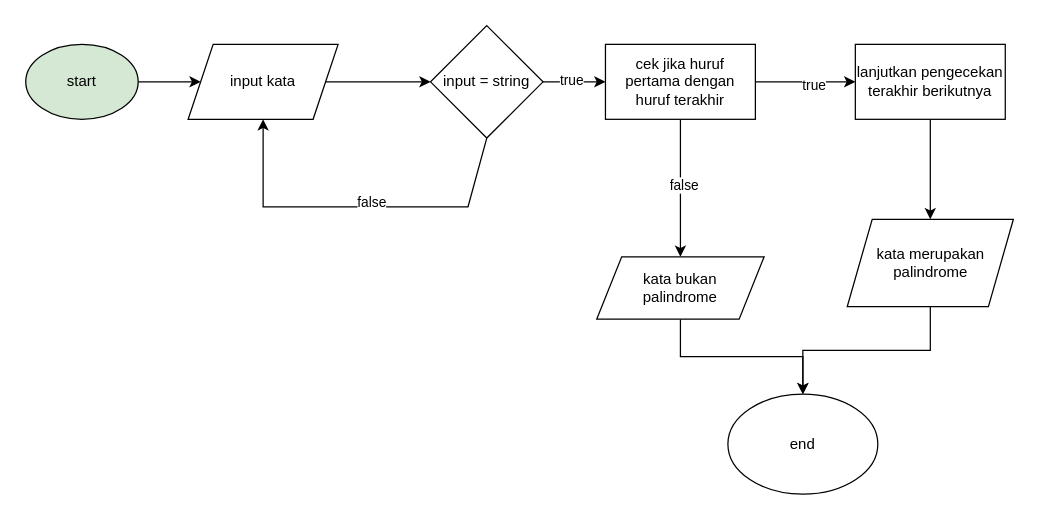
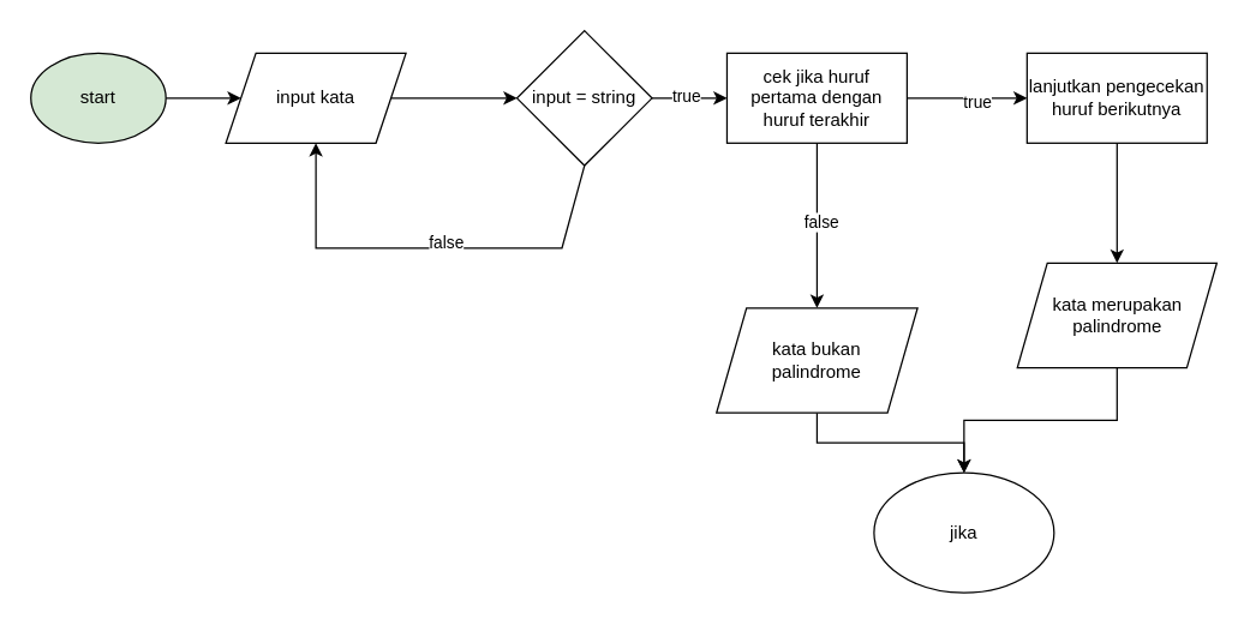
- <mxCell id="19" value="lanjutkan pengecekan terakhir berikutnya" style="whiteSpace=wrap;html=1;" parent="1" vertex="1"><mxGeometry x="684" y="35" width="120" height="60" as="geometry" /></mxCell>
+ <mxCell id="19" value="lanjutkan pengecekan huruf berikutnya" style="whiteSpace=wrap;html=1;" parent="1" vertex="1"><mxGeometry x="684" y="35" width="120" height="60" as="geometry" /></mxCell>
- <mxCell id="17" value="kata bukan &lt;br&gt;palindrome" style="shape=parallelogram;perimeter=parallelogramPerimeter;whiteSpace=wrap;html=1;fixedSize=1;" parent="1" vertex="1"><mxGeometry x="477" y="205" width="134" height="50" as="geometry" /></mxCell>
+ <mxCell id="17" value="kata bukan &lt;br&gt;palindrome" style="shape=parallelogram;perimeter=parallelogramPerimeter;whiteSpace=wrap;html=1;fixedSize=1;" parent="1" vertex="1"><mxGeometry x="477" y="205" width="134" height="70" as="geometry" /></mxCell>
- <mxCell id="22" value="end" style="ellipse;whiteSpace=wrap;html=1;" parent="1" vertex="1"><mxGeometry x="582" y="315" width="120" height="80" as="geometry" /></mxCell>
+ <mxCell id="22" value="jika" style="ellipse;whiteSpace=wrap;html=1;" parent="1" vertex="1"><mxGeometry x="582" y="315" width="120" height="80" as="geometry" /></mxCell>
